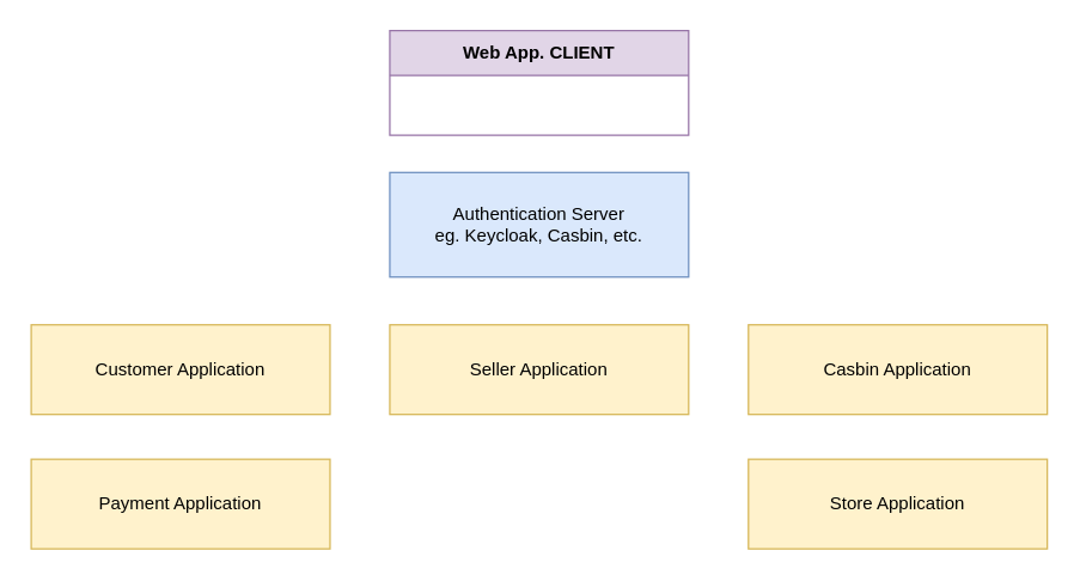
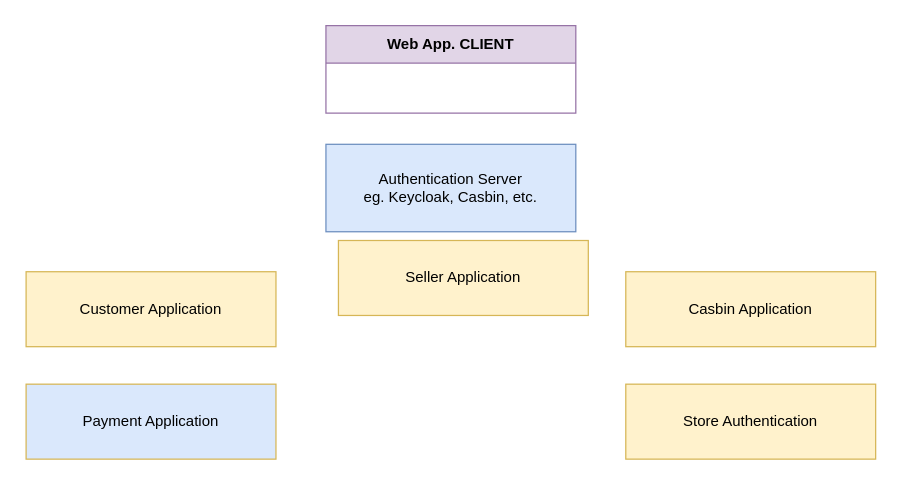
- <mxCell id="5" value="Seller Application" style="rounded=0;whiteSpace=wrap;html=1;fillColor=#fff2cc;strokeColor=#d6b656;" parent="1" vertex="1"><mxGeometry x="260" y="217" width="200" height="60" as="geometry" /></mxCell>
+ <mxCell id="5" value="Seller Application" style="rounded=0;whiteSpace=wrap;html=1;fillColor=#fff2cc;strokeColor=#d6b656;" parent="1" vertex="1"><mxGeometry x="270" y="192" width="200" height="60" as="geometry" /></mxCell>
- <mxCell id="8" value="Payment Application" style="rounded=0;whiteSpace=wrap;html=1;fillColor=#fff2cc;strokeColor=#d6b656;" parent="1" vertex="1"><mxGeometry x="20" y="307" width="200" height="60" as="geometry" /></mxCell>
+ <mxCell id="8" value="Payment Application" style="rounded=0;whiteSpace=wrap;html=1;fillColor=#dae8fc;strokeColor=#d6b656;" parent="1" vertex="1"><mxGeometry x="20" y="307" width="200" height="60" as="geometry" /></mxCell>
- <mxCell id="7" value="Store Application" style="rounded=0;whiteSpace=wrap;html=1;fillColor=#fff2cc;strokeColor=#d6b656;" parent="1" vertex="1"><mxGeometry x="500" y="307" width="200" height="60" as="geometry" /></mxCell>
+ <mxCell id="7" value="Store Authentication" style="rounded=0;whiteSpace=wrap;html=1;fillColor=#fff2cc;strokeColor=#d6b656;" parent="1" vertex="1"><mxGeometry x="500" y="307" width="200" height="60" as="geometry" /></mxCell>
